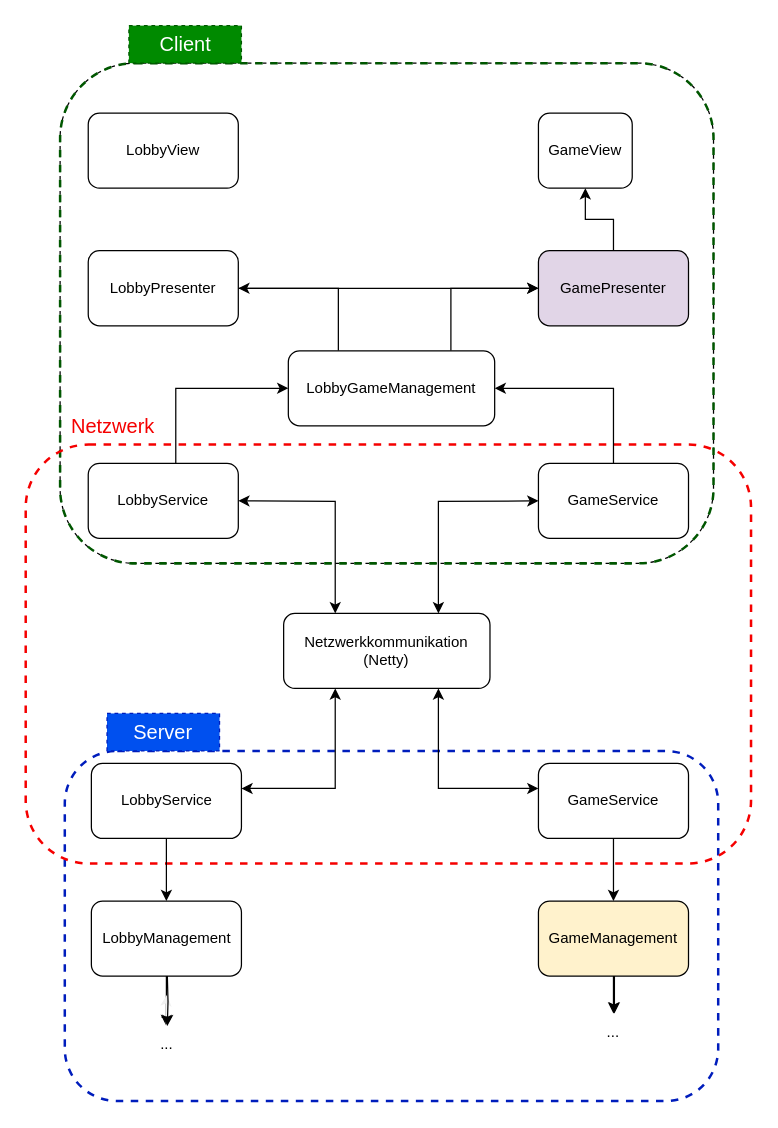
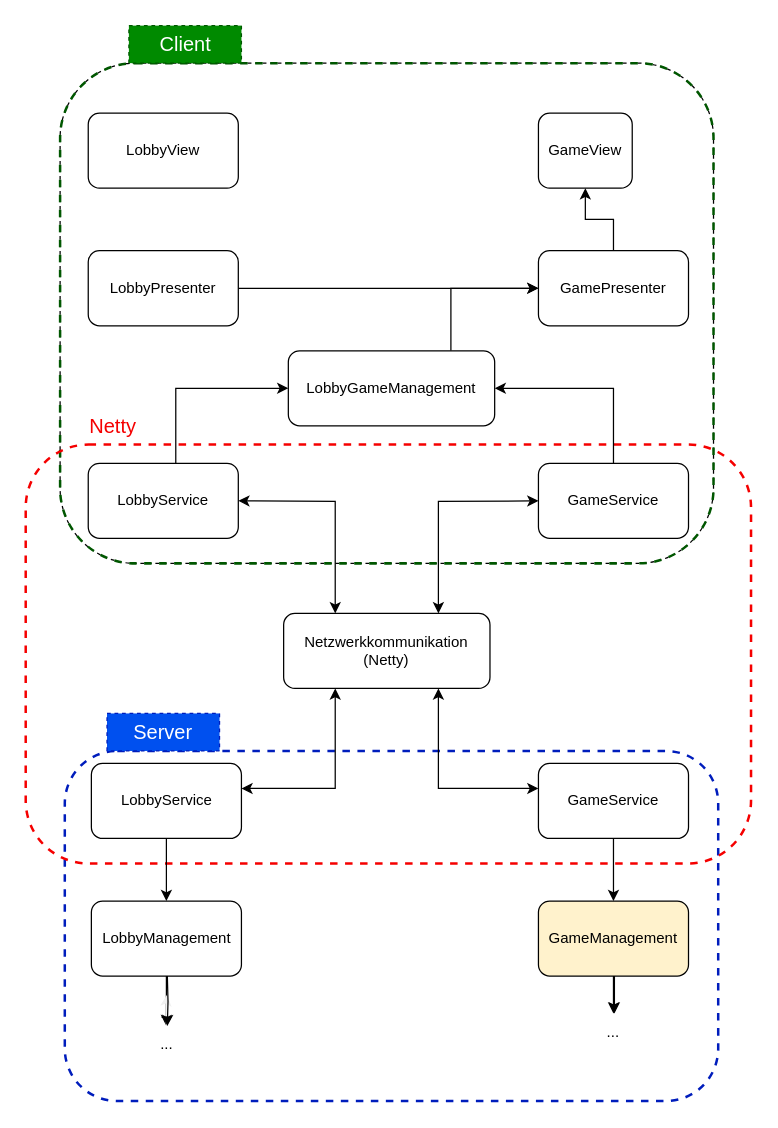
- <mxCell id="11" value="GamePresenter" style="rounded=1;whiteSpace=wrap;html=1;fillColor=#e1d5e7;" parent="1" vertex="1"><mxGeometry x="430" y="200" width="120" height="60" as="geometry" /></mxCell>
+ <mxCell id="11" value="GamePresenter" style="rounded=1;whiteSpace=wrap;html=1;" parent="1" vertex="1"><mxGeometry x="430" y="200" width="120" height="60" as="geometry" /></mxCell>
- <mxCell id="12" style="edgeStyle=orthogonalEdgeStyle;rounded=0;orthogonalLoop=1;jettySize=auto;html=1;entryX=1;entryY=0.5;entryDx=0;entryDy=0;labelBackgroundColor=#000000;strokeColor=#000000;fontColor=#000000;" parent="1" source="14" target="9" edge="1"><mxGeometry relative="1" as="geometry"><Array as="points"><mxPoint x="270" y="230" /></Array></mxGeometry></mxCell>
- <mxCell id="34" value="&lt;font color=&quot;#f50000&quot;&gt;Netzwerk&lt;/font&gt;" style="text;html=1;strokeColor=none;fillColor=none;align=center;verticalAlign=middle;whiteSpace=wrap;rounded=0;dashed=1;fontSize=16;" parent="1" vertex="1"><mxGeometry x="60" y="325" width="60" height="30" as="geometry" /></mxCell>
+ <mxCell id="34" value="&lt;font color=&quot;#f50000&quot;&gt;Netty&lt;/font&gt;" style="text;html=1;strokeColor=none;fillColor=none;align=center;verticalAlign=middle;whiteSpace=wrap;rounded=0;dashed=1;fontSize=16;" parent="1" vertex="1"><mxGeometry x="60" y="325" width="60" height="30" as="geometry" /></mxCell>
